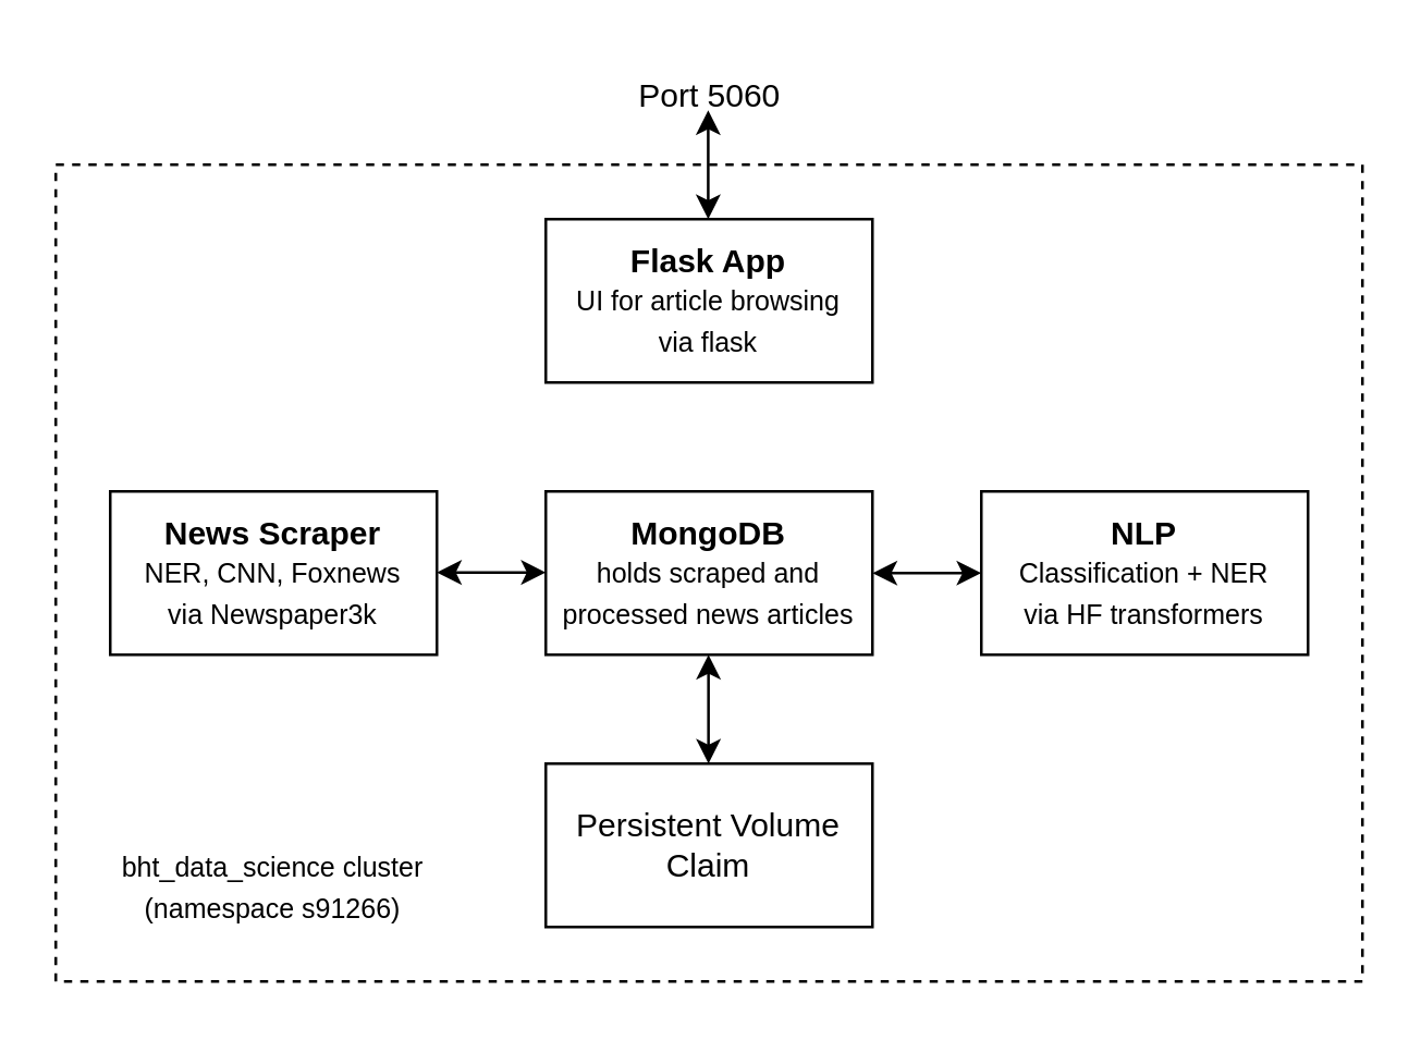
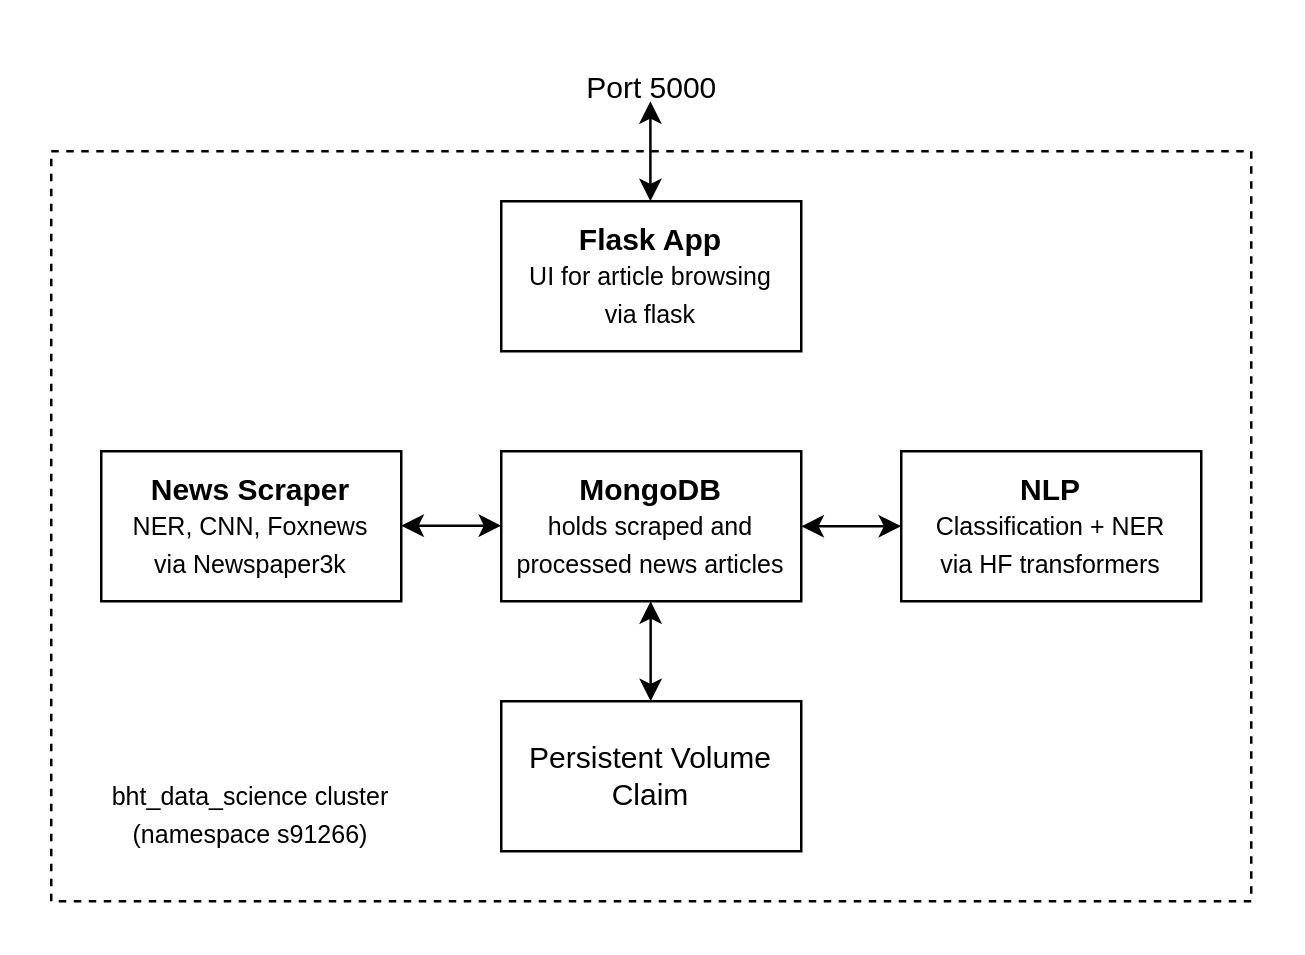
- <mxCell id="13" value="Port 5060&lt;br&gt;" style="text;html=1;align=center;verticalAlign=middle;resizable=0;points=[];autosize=1;strokeColor=none;fillColor=none;" parent="2" vertex="1"><mxGeometry x="200" width="80" height="30" as="geometry" /></mxCell>
+ <mxCell id="13" value="Port 5000&lt;br&gt;" style="text;html=1;align=center;verticalAlign=middle;resizable=0;points=[];autosize=1;strokeColor=none;fillColor=none;" parent="2" vertex="1"><mxGeometry x="200" width="80" height="30" as="geometry" /></mxCell>
